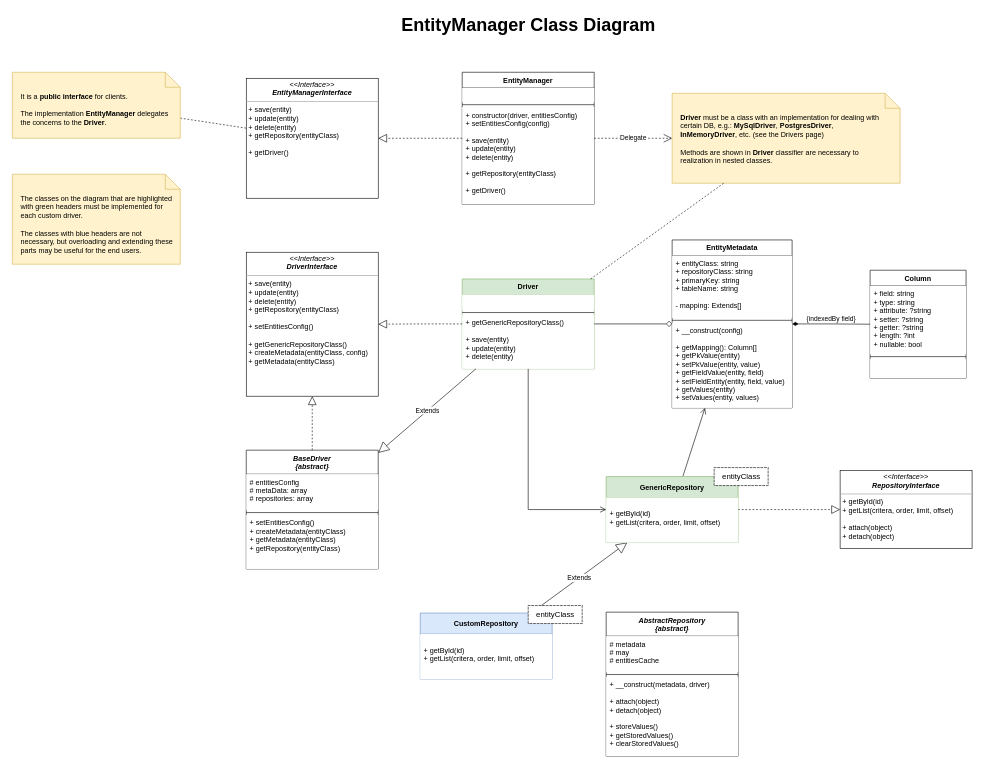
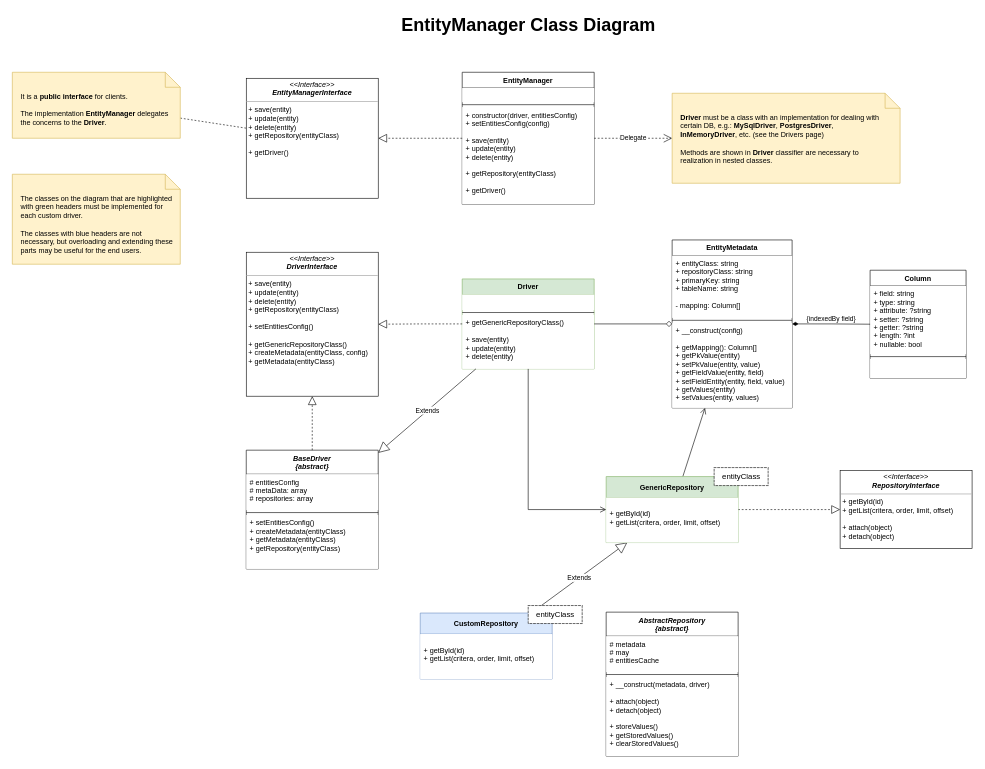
- <mxCell id="34" style="rounded=0;orthogonalLoop=1;jettySize=auto;html=1;strokeColor=default;endArrow=none;endFill=0;dashed=1;" parent="1" source="7" target="33" edge="1"><mxGeometry relative="1" as="geometry"><mxPoint x="290" y="207.568" as="sourcePoint" /><mxPoint x="420" y="225.135" as="targetPoint" /></mxGeometry></mxCell>
- <mxCell id="4" value="+ entityClass: string&#10;+ repositoryClass: string&#10;+ primaryKey: string&#10;+ tableName: string&#10;&#10;- mapping: Extends[]" style="text;strokeColor=none;fillColor=default;align=left;verticalAlign=top;spacingLeft=4;spacingRight=4;overflow=hidden;rotatable=0;points=[[0,0.5],[1,0.5]];portConstraint=eastwest;" parent="3" vertex="1"><mxGeometry y="26" width="200" height="104" as="geometry" /></mxCell>
+ <mxCell id="4" value="+ entityClass: string&#10;+ repositoryClass: string&#10;+ primaryKey: string&#10;+ tableName: string&#10;&#10;- mapping: Column[]" style="text;strokeColor=none;fillColor=default;align=left;verticalAlign=top;spacingLeft=4;spacingRight=4;overflow=hidden;rotatable=0;points=[[0,0.5],[1,0.5]];portConstraint=eastwest;" parent="3" vertex="1"><mxGeometry y="26" width="200" height="104" as="geometry" /></mxCell>
